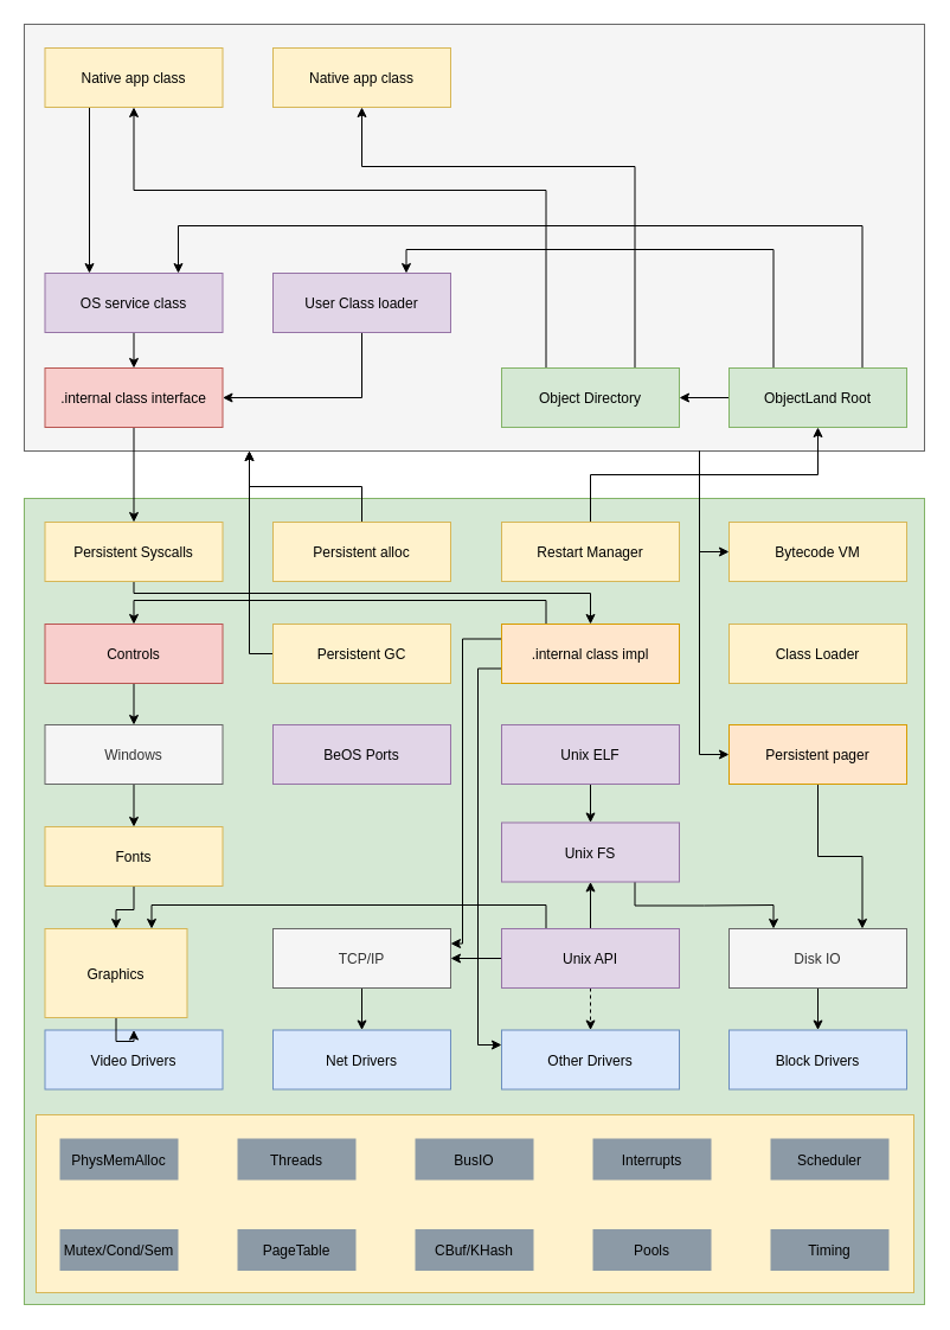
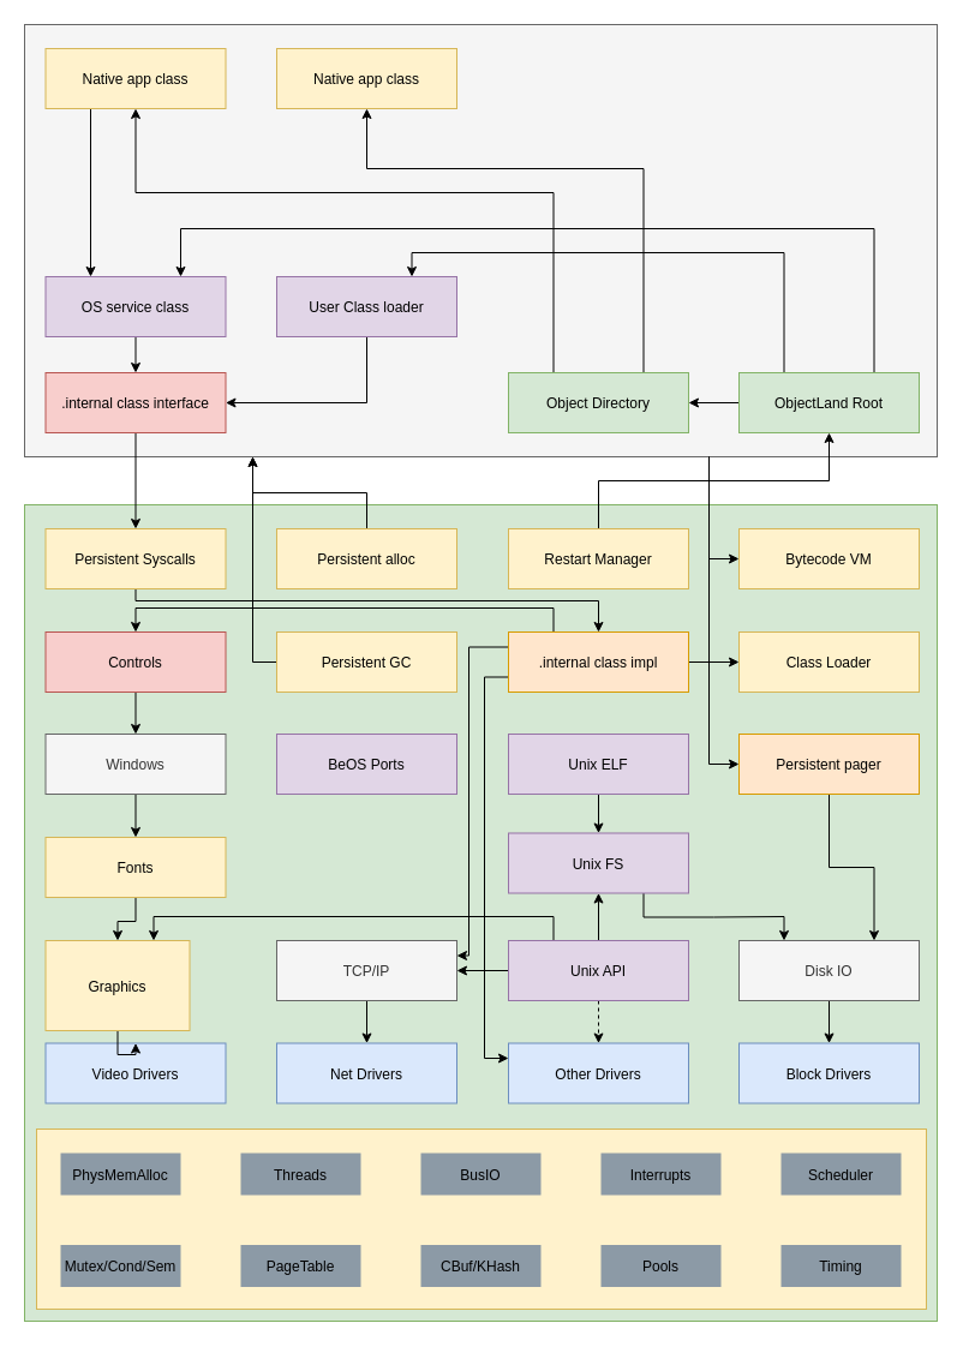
+ <mxCell id="29" style="edgeStyle=orthogonalEdgeStyle;rounded=0;orthogonalLoop=1;jettySize=auto;html=1;exitX=1;exitY=0.5;exitDx=0;exitDy=0;entryX=0;entryY=0.5;entryDx=0;entryDy=0;" edge="1" parent="1" source="32" target="71"><mxGeometry relative="1" as="geometry" /></mxCell>
